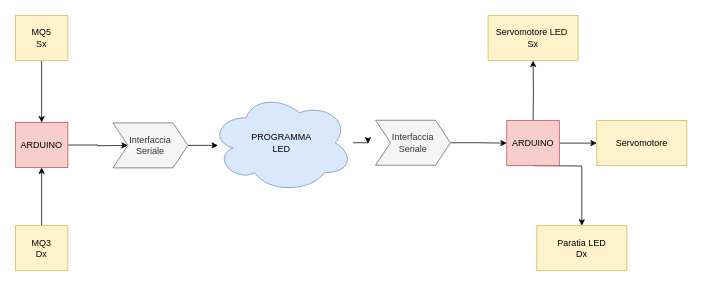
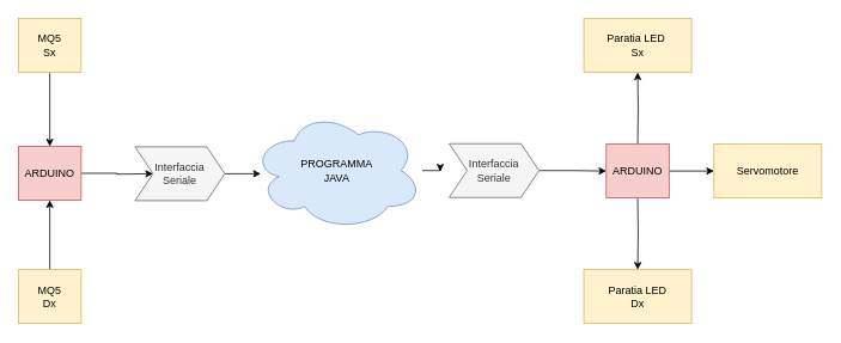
- <mxCell id="17" value="Servomotore LED&amp;nbsp;&lt;br&gt;Sx" style="rounded=0;whiteSpace=wrap;html=1;fillColor=#fff2cc;strokeColor=#d6b656;" vertex="1" parent="1"><mxGeometry x="650" y="20" width="120" height="60" as="geometry" /></mxCell>
+ <mxCell id="17" value="Paratia LED&amp;nbsp;&lt;br&gt;Sx" style="rounded=0;whiteSpace=wrap;html=1;fillColor=#fff2cc;strokeColor=#d6b656;" vertex="1" parent="1"><mxGeometry x="650" y="20" width="120" height="60" as="geometry" /></mxCell>
- <mxCell id="9" value="PROGRAMMA&lt;br&gt;LED" style="ellipse;shape=cloud;whiteSpace=wrap;html=1;fillColor=#dae8fc;strokeColor=#6c8ebf;" vertex="1" parent="1"><mxGeometry x="280" y="123" width="190" height="133" as="geometry" /></mxCell>
+ <mxCell id="9" value="PROGRAMMA&lt;br&gt;JAVA" style="ellipse;shape=cloud;whiteSpace=wrap;html=1;fillColor=#dae8fc;strokeColor=#6c8ebf;" vertex="1" parent="1"><mxGeometry x="280" y="123" width="190" height="133" as="geometry" /></mxCell>
- <mxCell id="7" value="MQ3&lt;br&gt;Dx" style="rounded=0;whiteSpace=wrap;html=1;fillColor=#fff2cc;strokeColor=#d6b656;" parent="1" vertex="1"><mxGeometry x="20" y="300" width="70" height="60" as="geometry" /></mxCell>
+ <mxCell id="7" value="MQ5&lt;br&gt;Dx" style="rounded=0;whiteSpace=wrap;html=1;fillColor=#fff2cc;strokeColor=#d6b656;" parent="1" vertex="1"><mxGeometry x="20" y="300" width="70" height="60" as="geometry" /></mxCell>
- <mxCell id="15" value="Paratia LED&lt;br&gt;Dx" style="rounded=0;whiteSpace=wrap;html=1;fillColor=#fff2cc;strokeColor=#d6b656;" vertex="1" parent="1"><mxGeometry x="715" y="300" width="120" height="60" as="geometry" /></mxCell>
+ <mxCell id="15" value="Paratia LED&lt;br&gt;Dx" style="rounded=0;whiteSpace=wrap;html=1;fillColor=#fff2cc;strokeColor=#d6b656;" vertex="1" parent="1"><mxGeometry x="650" y="300" width="120" height="60" as="geometry" /></mxCell>
